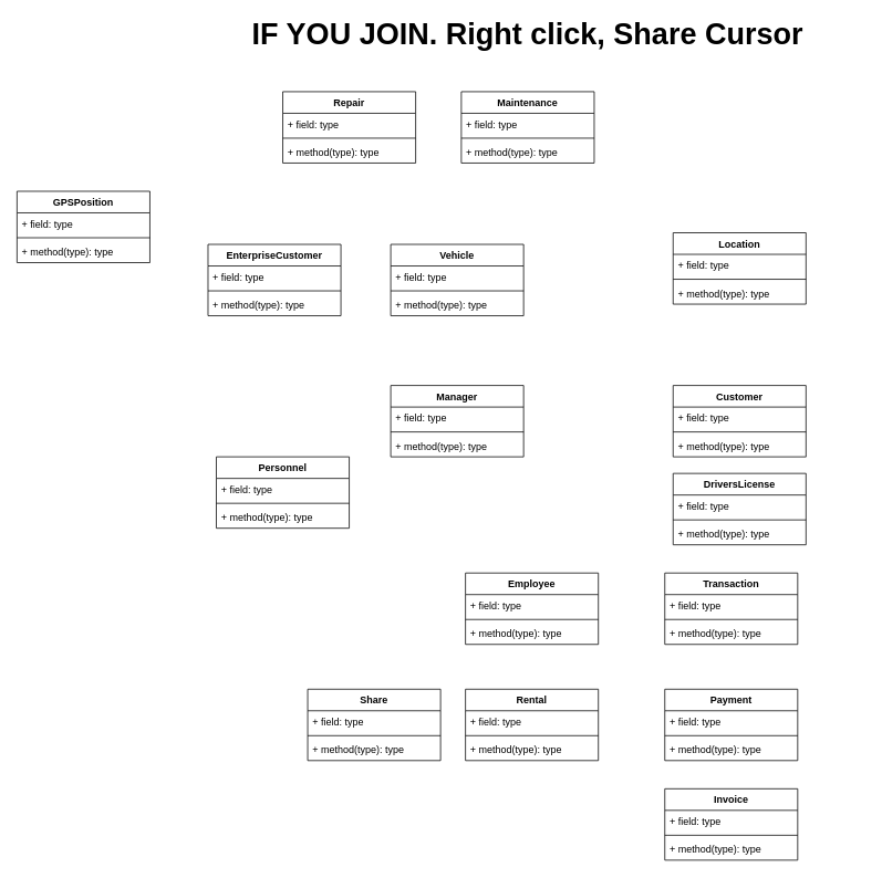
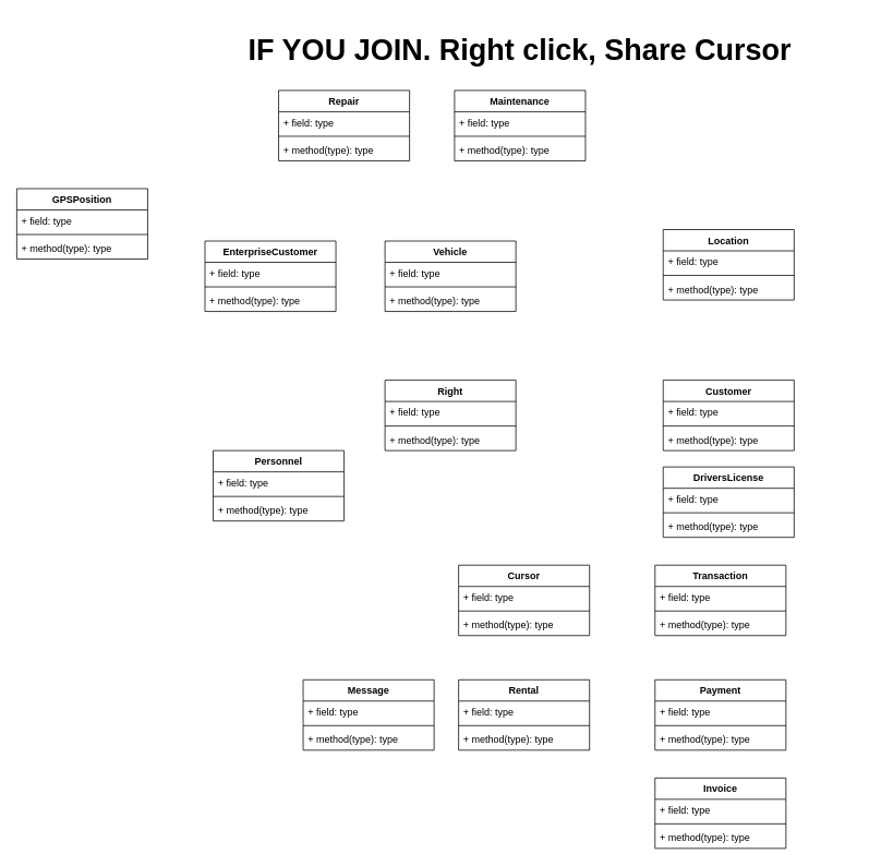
- <mxCell id="54" value="&lt;b&gt;&lt;font style=&quot;font-size: 36px&quot;&gt;IF YOU JOIN. Right click, Share Cursor&lt;/font&gt;&lt;/b&gt;" style="text;html=1;strokeColor=none;fillColor=none;align=center;verticalAlign=middle;whiteSpace=wrap;rounded=0;" vertex="1" parent="1"><mxGeometry x="230" y="20" width="810" height="40" as="geometry" /></mxCell>
+ <mxCell id="54" value="&lt;b&gt;&lt;font style=&quot;font-size: 36px&quot;&gt;IF YOU JOIN. Right click, Share Cursor&lt;/font&gt;&lt;/b&gt;" style="text;html=1;strokeColor=none;fillColor=none;align=center;verticalAlign=middle;whiteSpace=wrap;rounded=0;" vertex="1" parent="1"><mxGeometry x="230" y="40" width="810" height="40" as="geometry" /></mxCell>
- <mxCell id="10" value="Manager" style="swimlane;fontStyle=1;align=center;verticalAlign=top;childLayout=stackLayout;horizontal=1;startSize=26;horizontalStack=0;resizeParent=1;resizeParentMax=0;resizeLast=0;collapsible=1;marginBottom=0;" vertex="1" parent="1"><mxGeometry x="470" y="464" width="160" height="86" as="geometry" /></mxCell>
+ <mxCell id="10" value="Right" style="swimlane;fontStyle=1;align=center;verticalAlign=top;childLayout=stackLayout;horizontal=1;startSize=26;horizontalStack=0;resizeParent=1;resizeParentMax=0;resizeLast=0;collapsible=1;marginBottom=0;" vertex="1" parent="1"><mxGeometry x="470" y="464" width="160" height="86" as="geometry" /></mxCell>
- <mxCell id="18" value="Employee" style="swimlane;fontStyle=1;align=center;verticalAlign=top;childLayout=stackLayout;horizontal=1;startSize=26;horizontalStack=0;resizeParent=1;resizeParentMax=0;resizeLast=0;collapsible=1;marginBottom=0;" vertex="1" parent="1"><mxGeometry x="560" y="690" width="160" height="86" as="geometry" /></mxCell>
+ <mxCell id="18" value="Cursor" style="swimlane;fontStyle=1;align=center;verticalAlign=top;childLayout=stackLayout;horizontal=1;startSize=26;horizontalStack=0;resizeParent=1;resizeParentMax=0;resizeLast=0;collapsible=1;marginBottom=0;" vertex="1" parent="1"><mxGeometry x="560" y="690" width="160" height="86" as="geometry" /></mxCell>
- <mxCell id="42" value="Share" style="swimlane;fontStyle=1;align=center;verticalAlign=top;childLayout=stackLayout;horizontal=1;startSize=26;horizontalStack=0;resizeParent=1;resizeParentMax=0;resizeLast=0;collapsible=1;marginBottom=0;" vertex="1" parent="1"><mxGeometry x="370" y="830" width="160" height="86" as="geometry" /></mxCell>
+ <mxCell id="42" value="Message" style="swimlane;fontStyle=1;align=center;verticalAlign=top;childLayout=stackLayout;horizontal=1;startSize=26;horizontalStack=0;resizeParent=1;resizeParentMax=0;resizeLast=0;collapsible=1;marginBottom=0;" vertex="1" parent="1"><mxGeometry x="370" y="830" width="160" height="86" as="geometry" /></mxCell>
